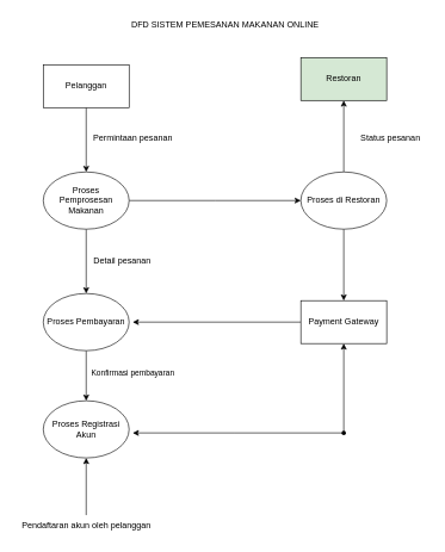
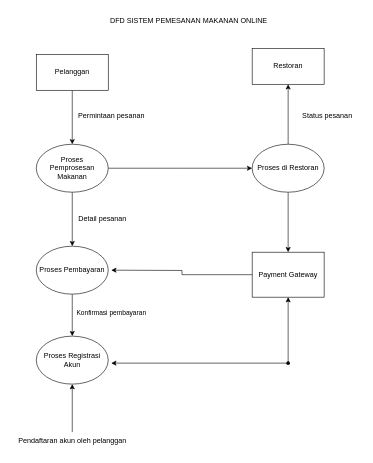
- <mxCell id="5" value="Restoran" style="rounded=0;whiteSpace=wrap;html=1;fillColor=#d5e8d4;" vertex="1" parent="1"><mxGeometry x="420" y="80" width="120" height="60" as="geometry" /></mxCell>
+ <mxCell id="5" value="Restoran" style="rounded=0;whiteSpace=wrap;html=1;" vertex="1" parent="1"><mxGeometry x="420" y="80" width="120" height="60" as="geometry" /></mxCell>
- <mxCell id="16" value="Payment Gateway" style="rounded=0;whiteSpace=wrap;html=1;" vertex="1" parent="1"><mxGeometry x="420" y="420" width="120" height="60" as="geometry" /></mxCell>
+ <mxCell id="16" value="Payment Gateway" style="rounded=0;whiteSpace=wrap;html=1;" vertex="1" parent="1"><mxGeometry x="420" y="420" width="120" height="75" as="geometry" /></mxCell>
